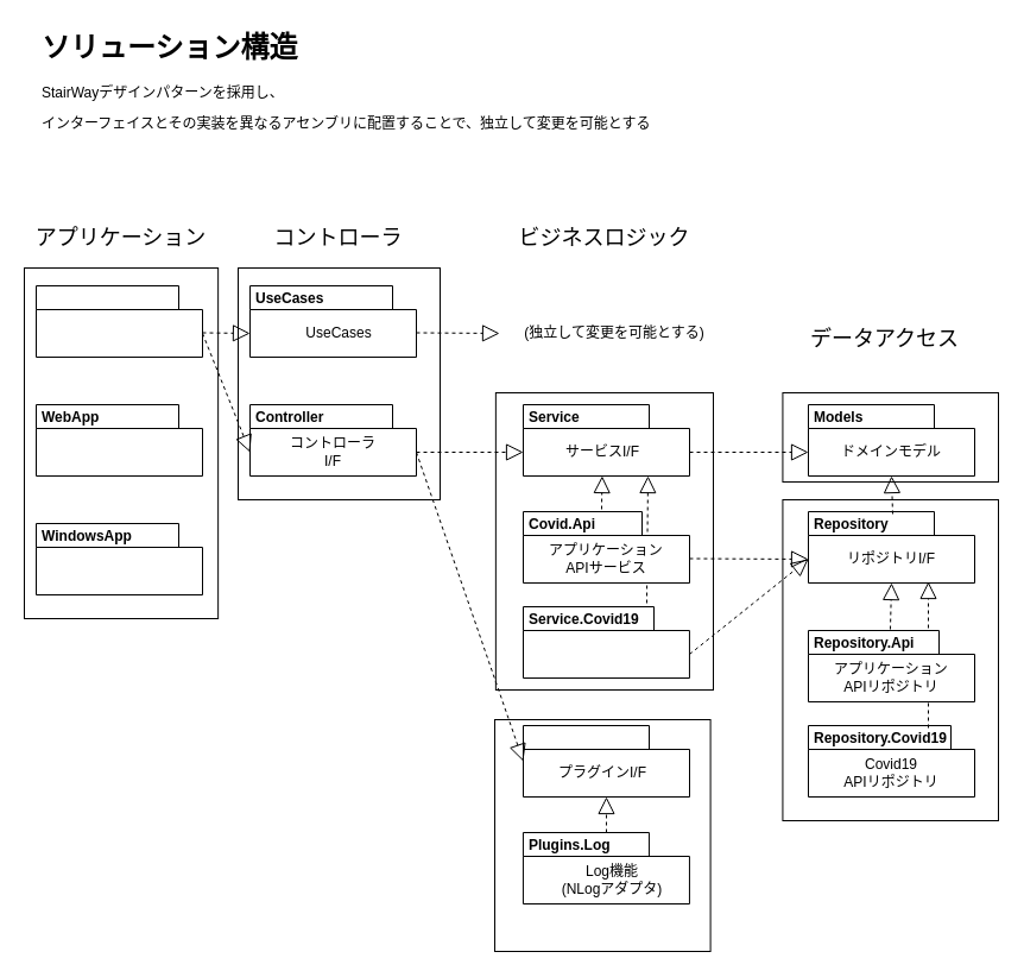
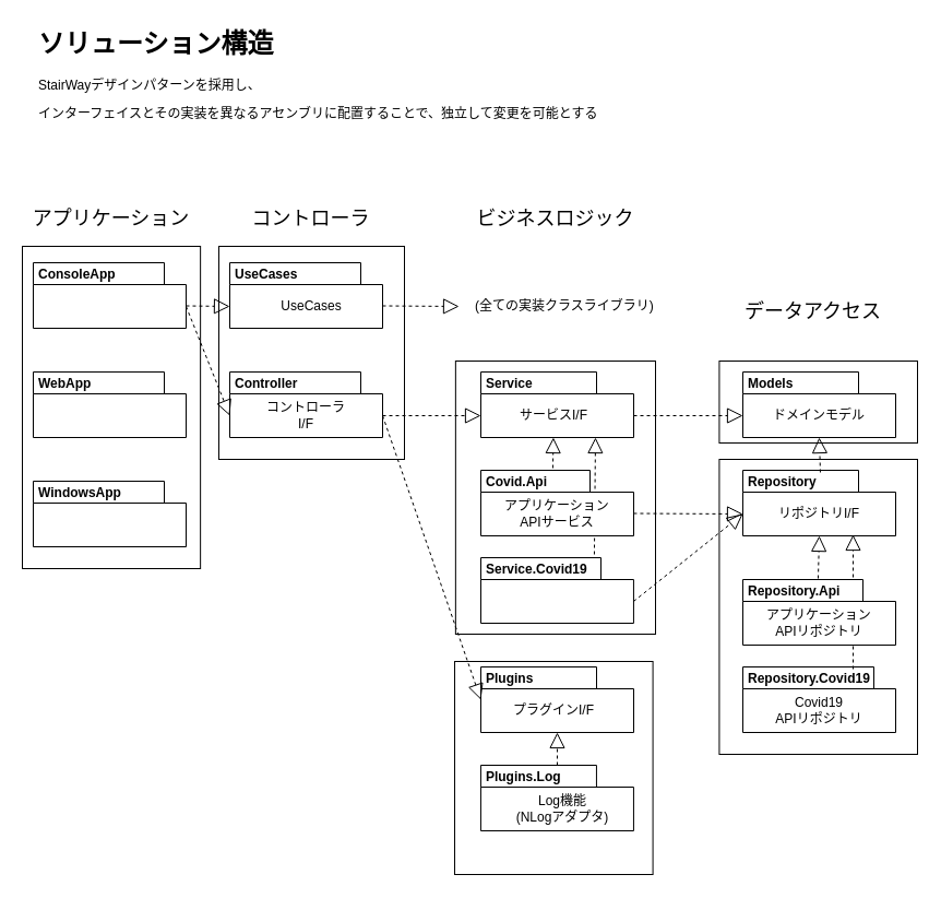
+ <mxCell id="20" value="ConsoleApp" style="text;align=left;fontStyle=1;verticalAlign=middle;spacingLeft=3;spacingRight=3;strokeColor=none;rotatable=0;points=[[0,0.5],[1,0.5]];portConstraint=eastwest;" parent="1" vertex="1"><mxGeometry x="30" y="240" width="96.87" height="20" as="geometry" /></mxCell>
- <mxCell id="64" value="(独立して変更を可能とする)" style="text;html=1;strokeColor=none;fillColor=none;align=center;verticalAlign=middle;whiteSpace=wrap;rounded=0;" parent="1" vertex="1"><mxGeometry x="416.87" y="270" width="200.06" height="20" as="geometry" /></mxCell>
+ <mxCell id="64" value="(全ての実装クラスライブラリ)" style="text;html=1;strokeColor=none;fillColor=none;align=center;verticalAlign=middle;whiteSpace=wrap;rounded=0;" parent="1" vertex="1"><mxGeometry x="416.87" y="270" width="200.06" height="20" as="geometry" /></mxCell>
+ <mxCell id="44" value="Plugins" style="text;align=left;fontStyle=1;verticalAlign=middle;spacingLeft=3;spacingRight=3;strokeColor=none;rotatable=0;points=[[0,0.5],[1,0.5]];portConstraint=eastwest;" parent="1" vertex="1"><mxGeometry x="440" y="610" width="96.87" height="20" as="geometry" /></mxCell>
